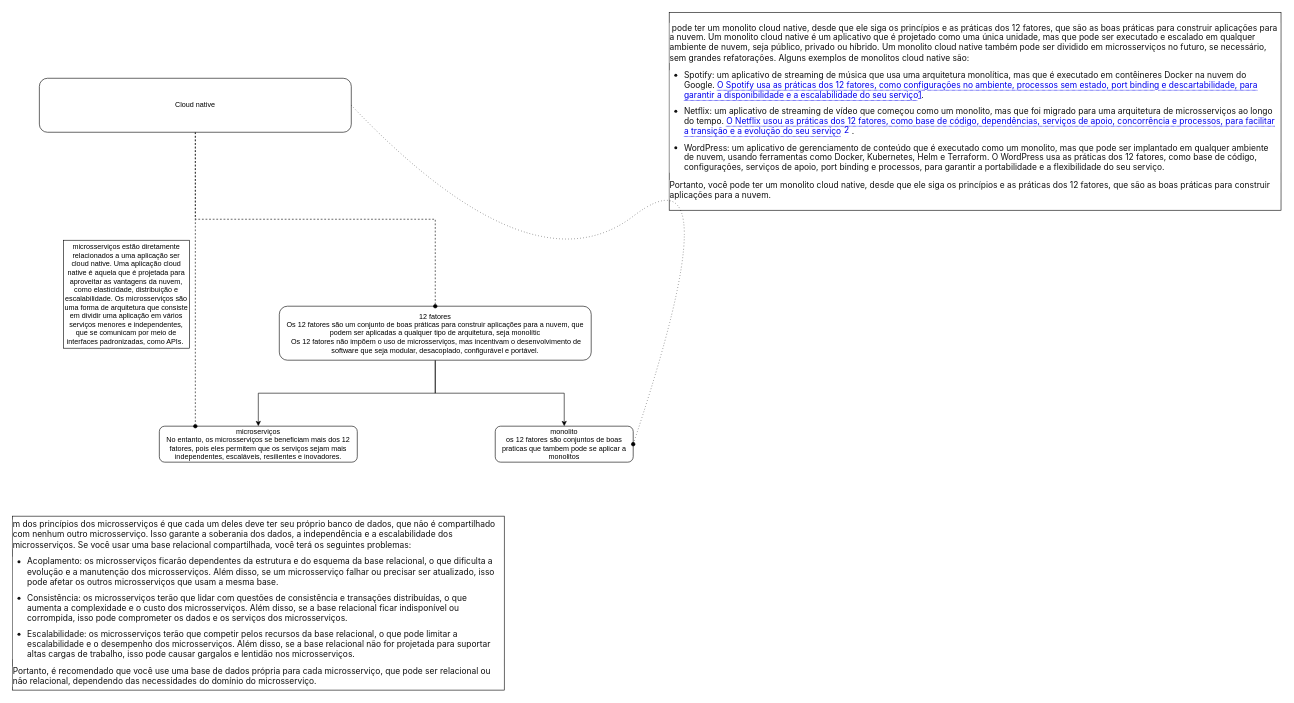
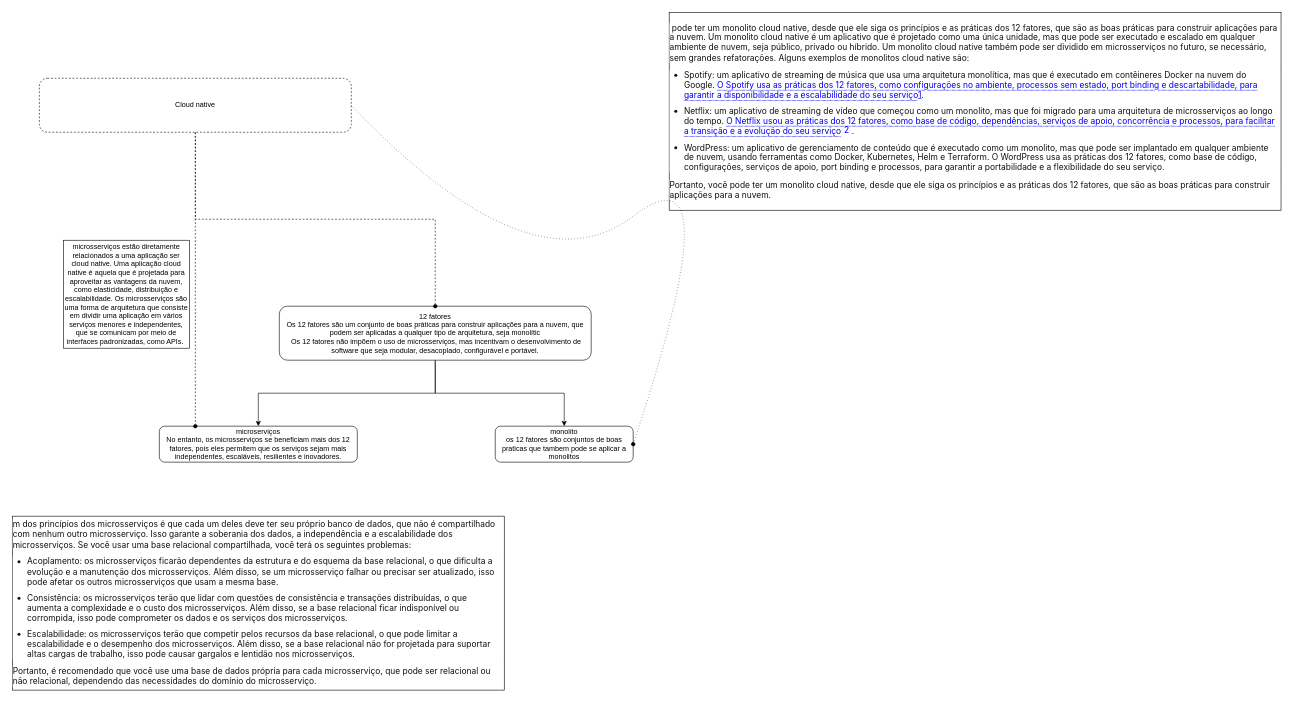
- <mxCell id="10" value="Cloud native" style="rounded=1;whiteSpace=wrap;html=1;" vertex="1" parent="1"><mxGeometry x="65" y="130" width="520" height="90" as="geometry" /></mxCell>
+ <mxCell id="10" value="Cloud native" style="rounded=1;whiteSpace=wrap;html=1;dashed=1;" vertex="1" parent="1"><mxGeometry x="65" y="130" width="520" height="90" as="geometry" /></mxCell>
